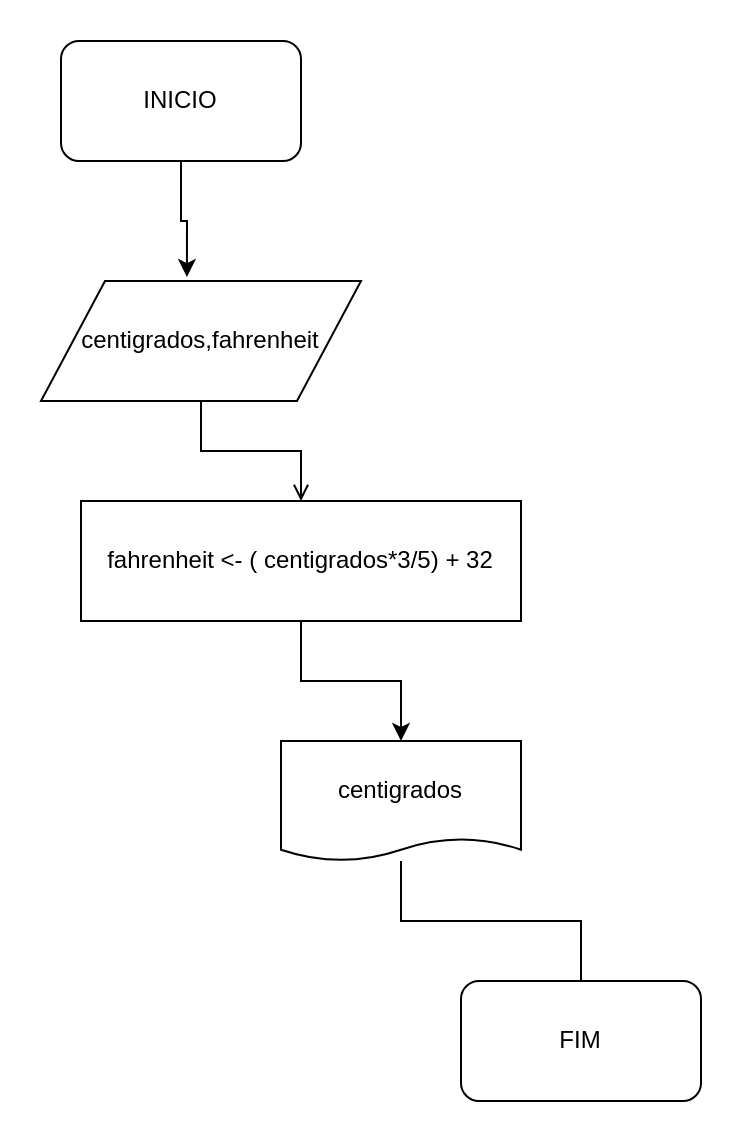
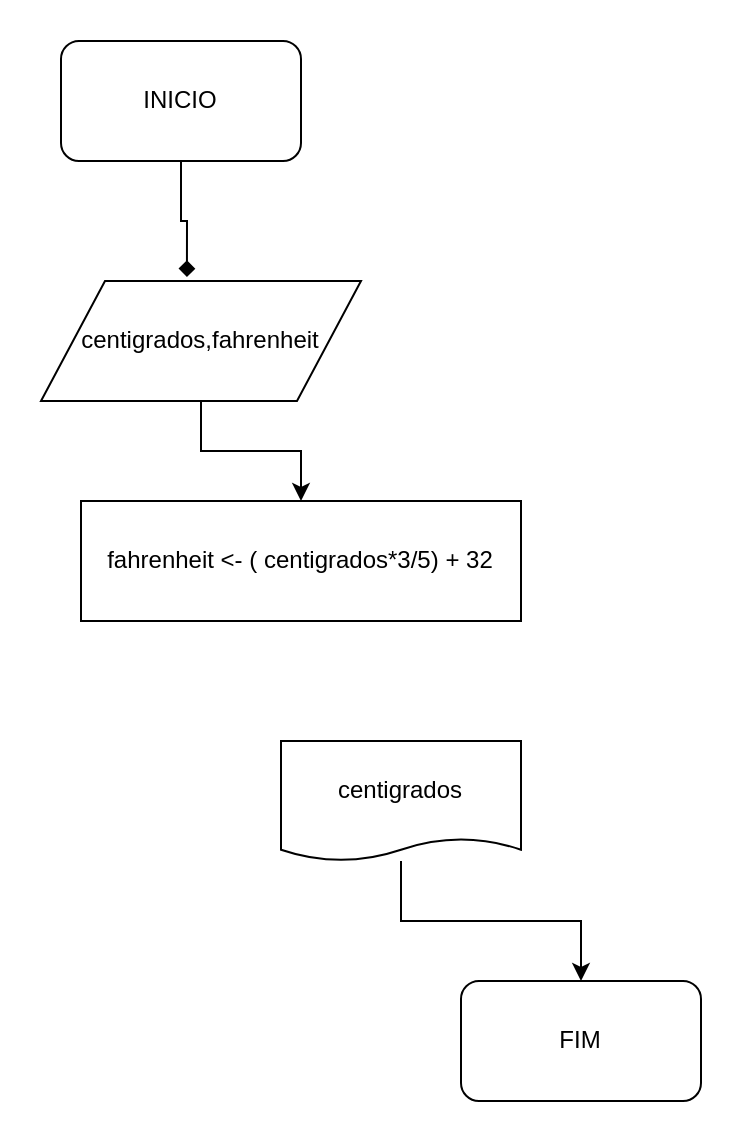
- <mxCell id="2" style="edgeStyle=orthogonalEdgeStyle;rounded=0;orthogonalLoop=1;jettySize=auto;html=1;entryX=0.456;entryY=-0.033;entryDx=0;entryDy=0;entryPerimeter=0;" edge="1" parent="1" source="3" target="5"><mxGeometry relative="1" as="geometry" /></mxCell>
+ <mxCell id="2" style="edgeStyle=orthogonalEdgeStyle;rounded=0;orthogonalLoop=1;jettySize=auto;html=1;entryX=0.456;entryY=-0.033;entryDx=0;entryDy=0;entryPerimeter=0;endArrow=diamond;" edge="1" parent="1" source="3" target="5"><mxGeometry relative="1" as="geometry" /></mxCell>
- <mxCell id="4" style="edgeStyle=orthogonalEdgeStyle;rounded=0;orthogonalLoop=1;jettySize=auto;html=1;entryX=0.5;entryY=0;entryDx=0;entryDy=0;endArrow=open;" edge="1" parent="1" source="5" target="7"><mxGeometry relative="1" as="geometry" /></mxCell>
+ <mxCell id="4" style="edgeStyle=orthogonalEdgeStyle;rounded=0;orthogonalLoop=1;jettySize=auto;html=1;entryX=0.5;entryY=0;entryDx=0;entryDy=0;" edge="1" parent="1" source="5" target="7"><mxGeometry relative="1" as="geometry" /></mxCell>
- <mxCell id="6" style="edgeStyle=orthogonalEdgeStyle;rounded=0;orthogonalLoop=1;jettySize=auto;html=1;entryX=0.5;entryY=0;entryDx=0;entryDy=0;" edge="1" parent="1" source="7" target="9"><mxGeometry relative="1" as="geometry" /></mxCell>
- <mxCell id="8" style="edgeStyle=orthogonalEdgeStyle;rounded=0;orthogonalLoop=1;jettySize=auto;html=1;entryX=0.5;entryY=0;entryDx=0;entryDy=0;endArrow=none;" edge="1" parent="1" source="9" target="10"><mxGeometry relative="1" as="geometry" /></mxCell>
+ <mxCell id="8" style="edgeStyle=orthogonalEdgeStyle;rounded=0;orthogonalLoop=1;jettySize=auto;html=1;entryX=0.5;entryY=0;entryDx=0;entryDy=0;" edge="1" parent="1" source="9" target="10"><mxGeometry relative="1" as="geometry" /></mxCell>
